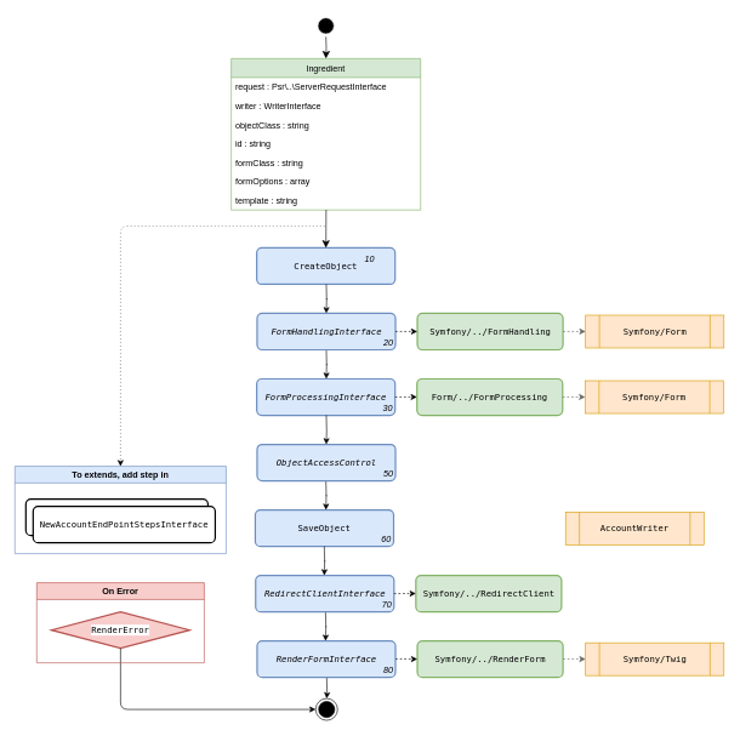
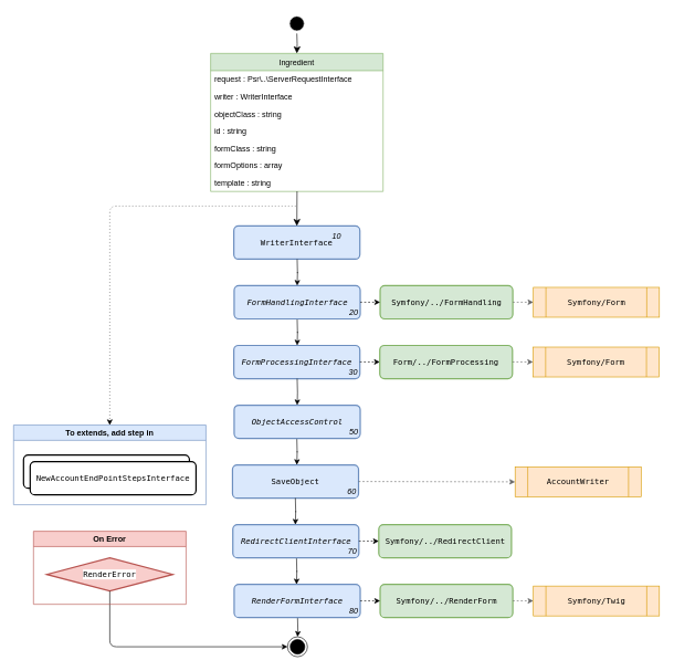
- <mxCell id="12" value="&lt;div style=&quot;color: rgb(8, 8, 8);&quot;&gt;&lt;pre style=&quot;font-family: &amp;quot;JetBrains Mono&amp;quot;, monospace;&quot;&gt;&lt;pre style=&quot;font-family: &amp;quot;JetBrains Mono&amp;quot;, monospace;&quot;&gt;&lt;div style=&quot;&quot;&gt;&lt;pre style=&quot;font-family: &amp;quot;JetBrains Mono&amp;quot;, monospace;&quot;&gt;&lt;span style=&quot;color: rgb(0, 0, 0);&quot;&gt;CreateObject&lt;/span&gt;&lt;/pre&gt;&lt;/div&gt;&lt;/pre&gt;&lt;/pre&gt;&lt;/div&gt;" style="rounded=1;whiteSpace=wrap;html=1;absoluteArcSize=1;arcSize=14;strokeWidth=2;fillColor=#dae8fc;strokeColor=#6c8ebf;" parent="1" vertex="1"><mxGeometry x="352" y="340" width="190" height="50" as="geometry" /></mxCell>
+ <mxCell id="12" value="&lt;div style=&quot;color: rgb(8, 8, 8);&quot;&gt;&lt;pre style=&quot;font-family: &amp;quot;JetBrains Mono&amp;quot;, monospace;&quot;&gt;&lt;pre style=&quot;font-family: &amp;quot;JetBrains Mono&amp;quot;, monospace;&quot;&gt;&lt;div style=&quot;&quot;&gt;&lt;pre style=&quot;font-family: &amp;quot;JetBrains Mono&amp;quot;, monospace;&quot;&gt;&lt;span style=&quot;color: rgb(0, 0, 0);&quot;&gt;WriterInterface&lt;/span&gt;&lt;/pre&gt;&lt;/div&gt;&lt;/pre&gt;&lt;/pre&gt;&lt;/div&gt;" style="rounded=1;whiteSpace=wrap;html=1;absoluteArcSize=1;arcSize=14;strokeWidth=2;fillColor=#dae8fc;strokeColor=#6c8ebf;" parent="1" vertex="1"><mxGeometry x="352" y="340" width="190" height="50" as="geometry" /></mxCell>
+ <mxCell id="53" value="" style="endArrow=classic;html=1;rounded=0;dashed=1;exitX=1;exitY=0.5;exitDx=0;exitDy=0;entryX=0;entryY=0.5;entryDx=0;entryDy=0;strokeColor=#666666;fillColor=#f5f5f5;" parent="1" source="50" target="52" edge="1"><mxGeometry width="50" height="50" relative="1" as="geometry"><mxPoint x="1060" y="950" as="sourcePoint" /><mxPoint x="1150" y="870" as="targetPoint" /></mxGeometry></mxCell>
